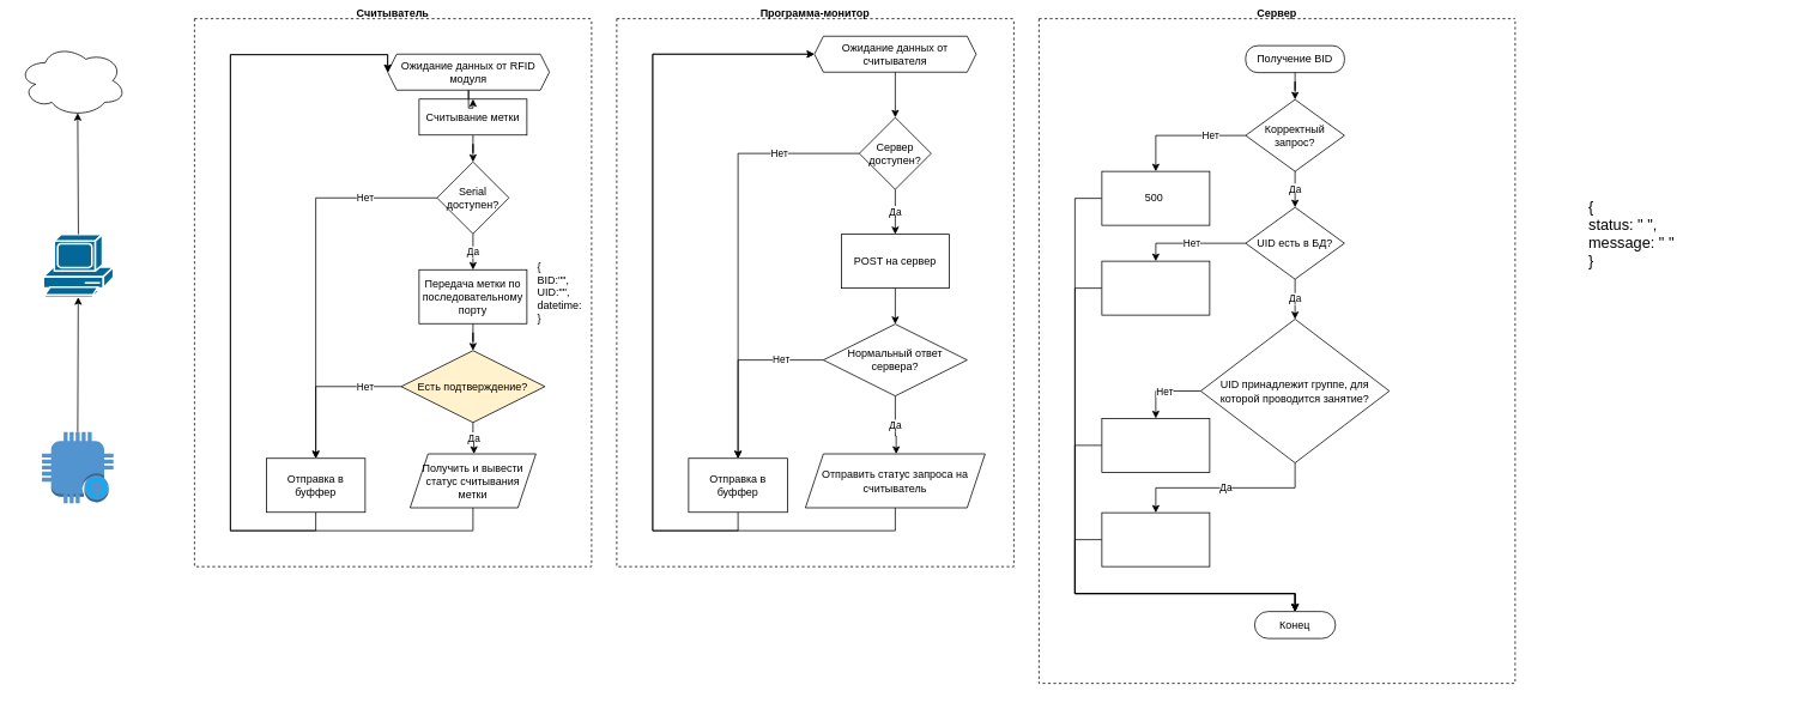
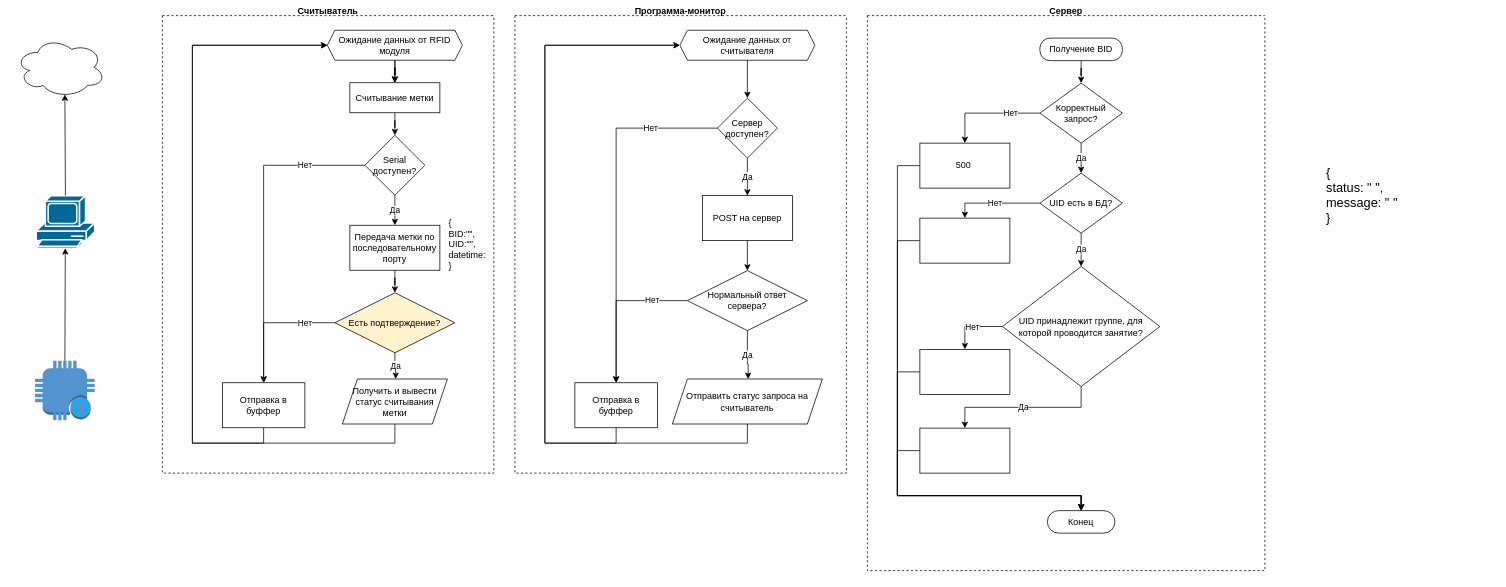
- <mxCell id="9" value="Ожидание данных от RFID модуля" style="shape=hexagon;perimeter=hexagonPerimeter2;whiteSpace=wrap;html=1;fixedSize=1;size=10;" vertex="1" parent="7"><mxGeometry x="215" y="39.5" width="180" height="40" as="geometry" /></mxCell>
+ <mxCell id="9" value="Ожидание данных от RFID модуля" style="shape=hexagon;perimeter=hexagonPerimeter2;whiteSpace=wrap;html=1;fixedSize=1;size=10;" vertex="1" parent="7"><mxGeometry x="220" y="19.5" width="180" height="40" as="geometry" /></mxCell>
